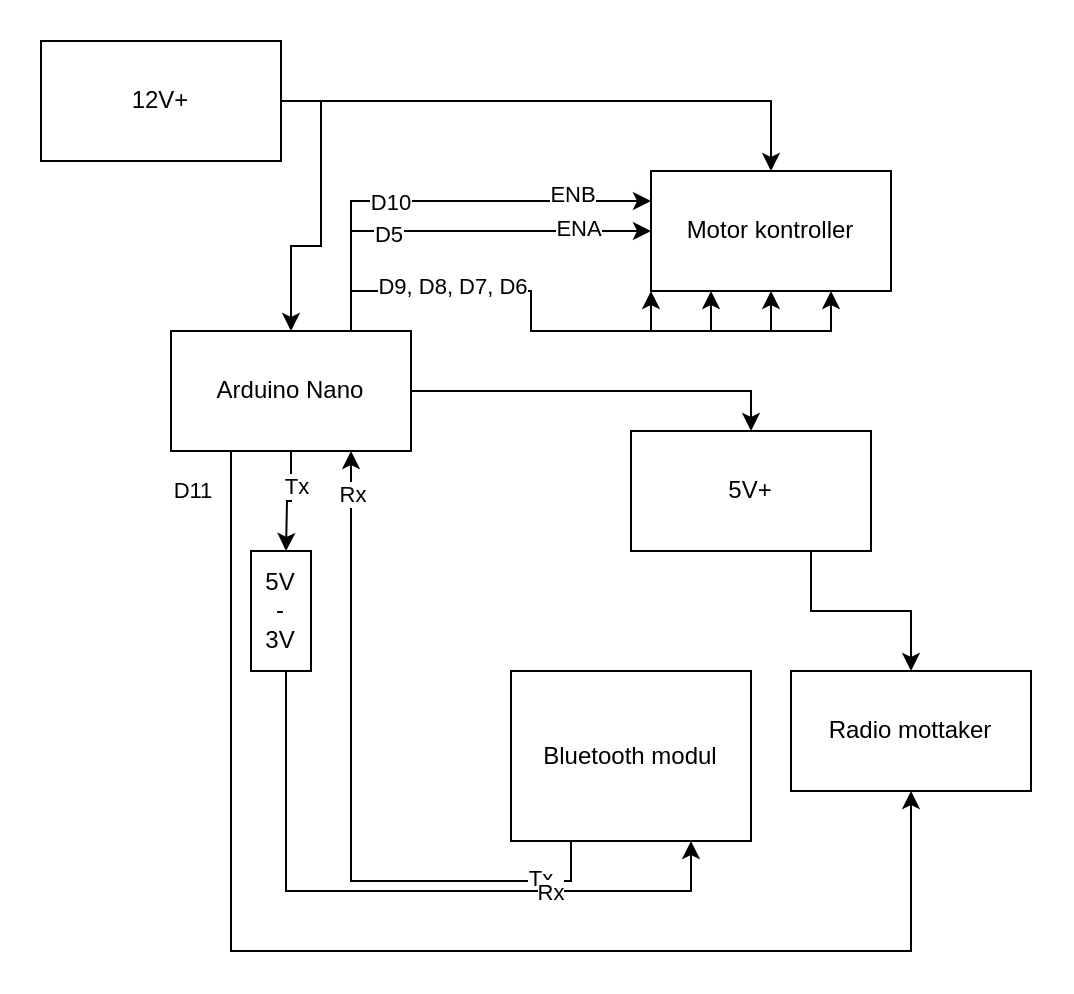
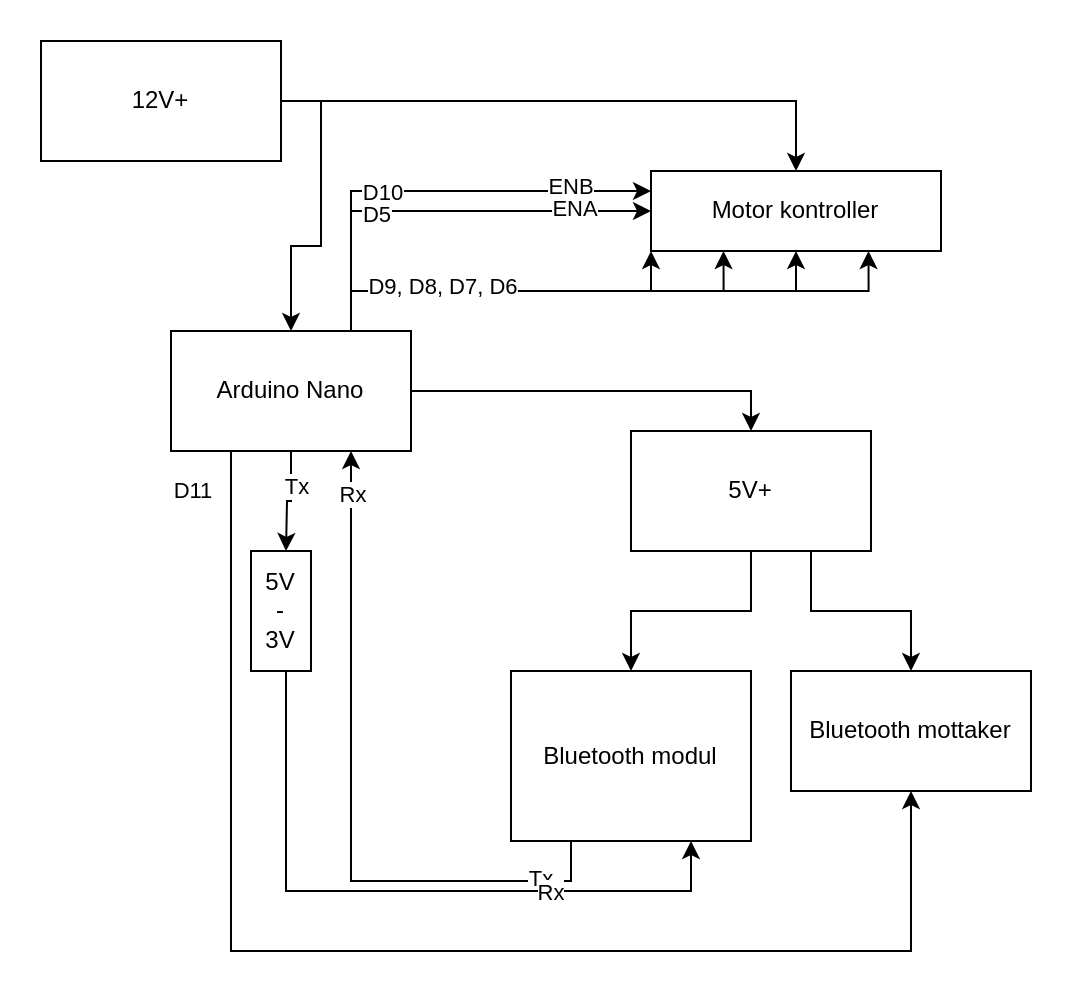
- <mxCell id="19" value="Motor kontroller" style="rounded=0;whiteSpace=wrap;html=1;" parent="1" vertex="1"><mxGeometry x="325" y="85" width="120" height="60" as="geometry" /></mxCell>
+ <mxCell id="19" value="Motor kontroller" style="rounded=0;whiteSpace=wrap;html=1;" parent="1" vertex="1"><mxGeometry x="325" y="85" width="145" height="40" as="geometry" /></mxCell>
+ <mxCell id="27" style="edgeStyle=orthogonalEdgeStyle;rounded=0;orthogonalLoop=1;jettySize=auto;html=1;exitX=0.5;exitY=1;exitDx=0;exitDy=0;entryX=0.5;entryY=0;entryDx=0;entryDy=0;" parent="1" source="29" target="23" edge="1"><mxGeometry relative="1" as="geometry" /></mxCell>
- <mxCell id="30" value="Radio mottaker" style="rounded=0;whiteSpace=wrap;html=1;" parent="1" vertex="1"><mxGeometry x="395" y="335" width="120" height="60" as="geometry" /></mxCell>
+ <mxCell id="30" value="Bluetooth mottaker" style="rounded=0;whiteSpace=wrap;html=1;" parent="1" vertex="1"><mxGeometry x="395" y="335" width="120" height="60" as="geometry" /></mxCell>
